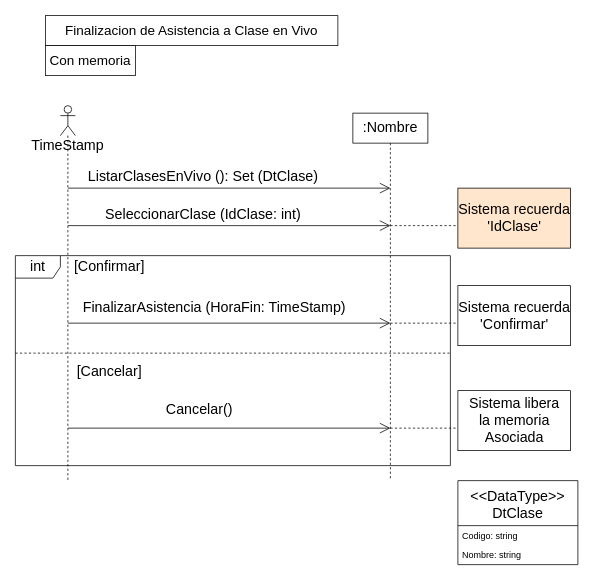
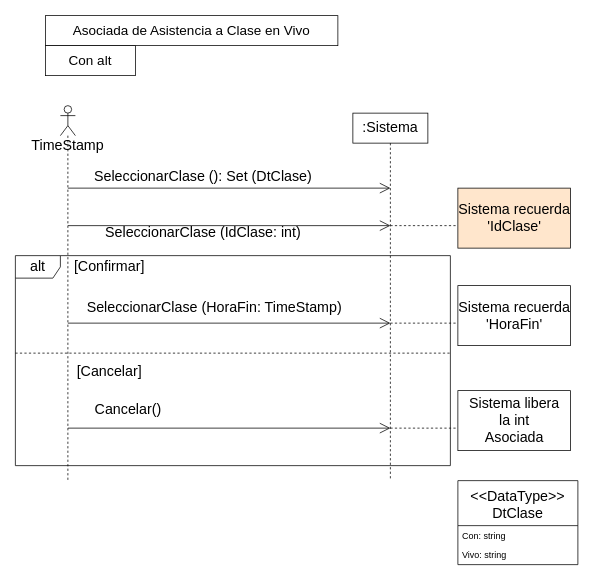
- <mxCell id="23" value="Finalizacion de Asistencia a Clase en Vivo" style="rounded=0;whiteSpace=wrap;html=1;fontSize=18;" vertex="1" parent="1"><mxGeometry x="60" y="20" width="390" height="40" as="geometry" /></mxCell>
+ <mxCell id="23" value="Asociada de Asistencia a Clase en Vivo" style="rounded=0;whiteSpace=wrap;html=1;fontSize=18;" vertex="1" parent="1"><mxGeometry x="60" y="20" width="390" height="40" as="geometry" /></mxCell>
- <mxCell id="24" value="Con memoria" style="rounded=0;whiteSpace=wrap;html=1;fontSize=18;" vertex="1" parent="1"><mxGeometry x="60" y="60" width="120" height="40" as="geometry" /></mxCell>
+ <mxCell id="24" value="Con alt" style="rounded=0;whiteSpace=wrap;html=1;fontSize=18;" vertex="1" parent="1"><mxGeometry x="60" y="60" width="120" height="40" as="geometry" /></mxCell>
- <mxCell id="11" value=":Nombre" style="shape=umlLifeline;perimeter=lifelinePerimeter;whiteSpace=wrap;html=1;container=1;collapsible=0;recursiveResize=0;outlineConnect=0;fontSize=19;" parent="1" vertex="1"><mxGeometry x="470" y="150" width="100" height="490" as="geometry" /></mxCell>
+ <mxCell id="11" value=":Sistema" style="shape=umlLifeline;perimeter=lifelinePerimeter;whiteSpace=wrap;html=1;container=1;collapsible=0;recursiveResize=0;outlineConnect=0;fontSize=19;" parent="1" vertex="1"><mxGeometry x="470" y="150" width="100" height="490" as="geometry" /></mxCell>
- <mxCell id="3" value="ListarClasesEnVivo (): Set (DtClase)" style="text;html=1;align=center;verticalAlign=middle;resizable=0;points=[];autosize=1;strokeColor=none;fontSize=19;" parent="1" vertex="1"><mxGeometry x="110" y="220" width="320" height="30" as="geometry" /></mxCell>
+ <mxCell id="3" value="SeleccionarClase (): Set (DtClase)" style="text;html=1;align=center;verticalAlign=middle;resizable=0;points=[];autosize=1;strokeColor=none;fontSize=19;" parent="1" vertex="1"><mxGeometry x="110" y="220" width="320" height="30" as="geometry" /></mxCell>
- <mxCell id="5" value="SeleccionarClase (IdClase: int)" style="text;html=1;align=center;verticalAlign=middle;resizable=0;points=[];autosize=1;strokeColor=none;fontSize=19;" parent="1" vertex="1"><mxGeometry x="130" y="270" width="280" height="30" as="geometry" /></mxCell>
+ <mxCell id="5" value="SeleccionarClase (IdClase: int)" style="text;html=1;align=center;verticalAlign=middle;resizable=0;points=[];autosize=1;strokeColor=none;fontSize=19;" parent="1" vertex="1"><mxGeometry x="130" y="295" width="280" height="30" as="geometry" /></mxCell>
- <mxCell id="6" value="int" style="shape=umlFrame;whiteSpace=wrap;html=1;fontSize=19;" parent="1" vertex="1"><mxGeometry x="20" y="340" width="580" height="280" as="geometry" /></mxCell>
+ <mxCell id="6" value="alt" style="shape=umlFrame;whiteSpace=wrap;html=1;fontSize=19;" parent="1" vertex="1"><mxGeometry x="20" y="340" width="580" height="280" as="geometry" /></mxCell>
- <mxCell id="8" value="FinalizarAsistencia (HoraFin: TimeStamp)" style="text;html=1;align=center;verticalAlign=middle;resizable=0;points=[];autosize=1;strokeColor=none;fontSize=19;" parent="1" vertex="1"><mxGeometry x="100" y="395" width="370" height="30" as="geometry" /></mxCell>
+ <mxCell id="8" value="SeleccionarClase (HoraFin: TimeStamp)" style="text;html=1;align=center;verticalAlign=middle;resizable=0;points=[];autosize=1;strokeColor=none;fontSize=19;" parent="1" vertex="1"><mxGeometry x="100" y="395" width="370" height="30" as="geometry" /></mxCell>
- <mxCell id="25" value="Sistema recuerda&lt;br&gt;'Confirmar'" style="html=1;fontSize=19;" vertex="1" parent="1"><mxGeometry x="610" y="380" width="150" height="80" as="geometry" /></mxCell>
+ <mxCell id="25" value="Sistema recuerda&lt;br&gt;'HoraFin'" style="html=1;fontSize=19;" vertex="1" parent="1"><mxGeometry x="610" y="380" width="150" height="80" as="geometry" /></mxCell>
- <mxCell id="14" value="Cancelar()" style="text;html=1;align=center;verticalAlign=middle;resizable=0;points=[];autosize=1;strokeColor=none;fontSize=19;" parent="1" vertex="1"><mxGeometry x="215" y="530" width="100" height="30" as="geometry" /></mxCell>
+ <mxCell id="14" value="Cancelar()" style="text;html=1;align=center;verticalAlign=middle;resizable=0;points=[];autosize=1;strokeColor=none;fontSize=19;" parent="1" vertex="1"><mxGeometry x="120" y="530" width="100" height="30" as="geometry" /></mxCell>
- <mxCell id="19" value="Sistema libera&lt;br&gt;la memoria&lt;br&gt;Asociada" style="html=1;fontSize=19;" parent="1" vertex="1"><mxGeometry x="610" y="520" width="150" height="80" as="geometry" /></mxCell>
+ <mxCell id="19" value="Sistema libera&lt;br&gt;la int&lt;br&gt;Asociada" style="html=1;fontSize=19;" parent="1" vertex="1"><mxGeometry x="610" y="520" width="150" height="80" as="geometry" /></mxCell>
- <mxCell id="21" value="Codigo: string" style="text;strokeColor=none;fillColor=none;align=left;verticalAlign=top;spacingLeft=4;spacingRight=4;overflow=hidden;rotatable=0;points=[[0,0.5],[1,0.5]];portConstraint=eastwest;" parent="20" vertex="1"><mxGeometry y="60" width="160" height="26" as="geometry" /></mxCell>
+ <mxCell id="21" value="Con: string" style="text;strokeColor=none;fillColor=none;align=left;verticalAlign=top;spacingLeft=4;spacingRight=4;overflow=hidden;rotatable=0;points=[[0,0.5],[1,0.5]];portConstraint=eastwest;" parent="20" vertex="1"><mxGeometry y="60" width="160" height="26" as="geometry" /></mxCell>
- <mxCell id="22" value="Nombre: string" style="text;strokeColor=none;fillColor=none;align=left;verticalAlign=top;spacingLeft=4;spacingRight=4;overflow=hidden;rotatable=0;points=[[0,0.5],[1,0.5]];portConstraint=eastwest;" parent="20" vertex="1"><mxGeometry y="86" width="160" height="26" as="geometry" /></mxCell>
+ <mxCell id="22" value="Vivo: string" style="text;strokeColor=none;fillColor=none;align=left;verticalAlign=top;spacingLeft=4;spacingRight=4;overflow=hidden;rotatable=0;points=[[0,0.5],[1,0.5]];portConstraint=eastwest;" parent="20" vertex="1"><mxGeometry y="86" width="160" height="26" as="geometry" /></mxCell>
